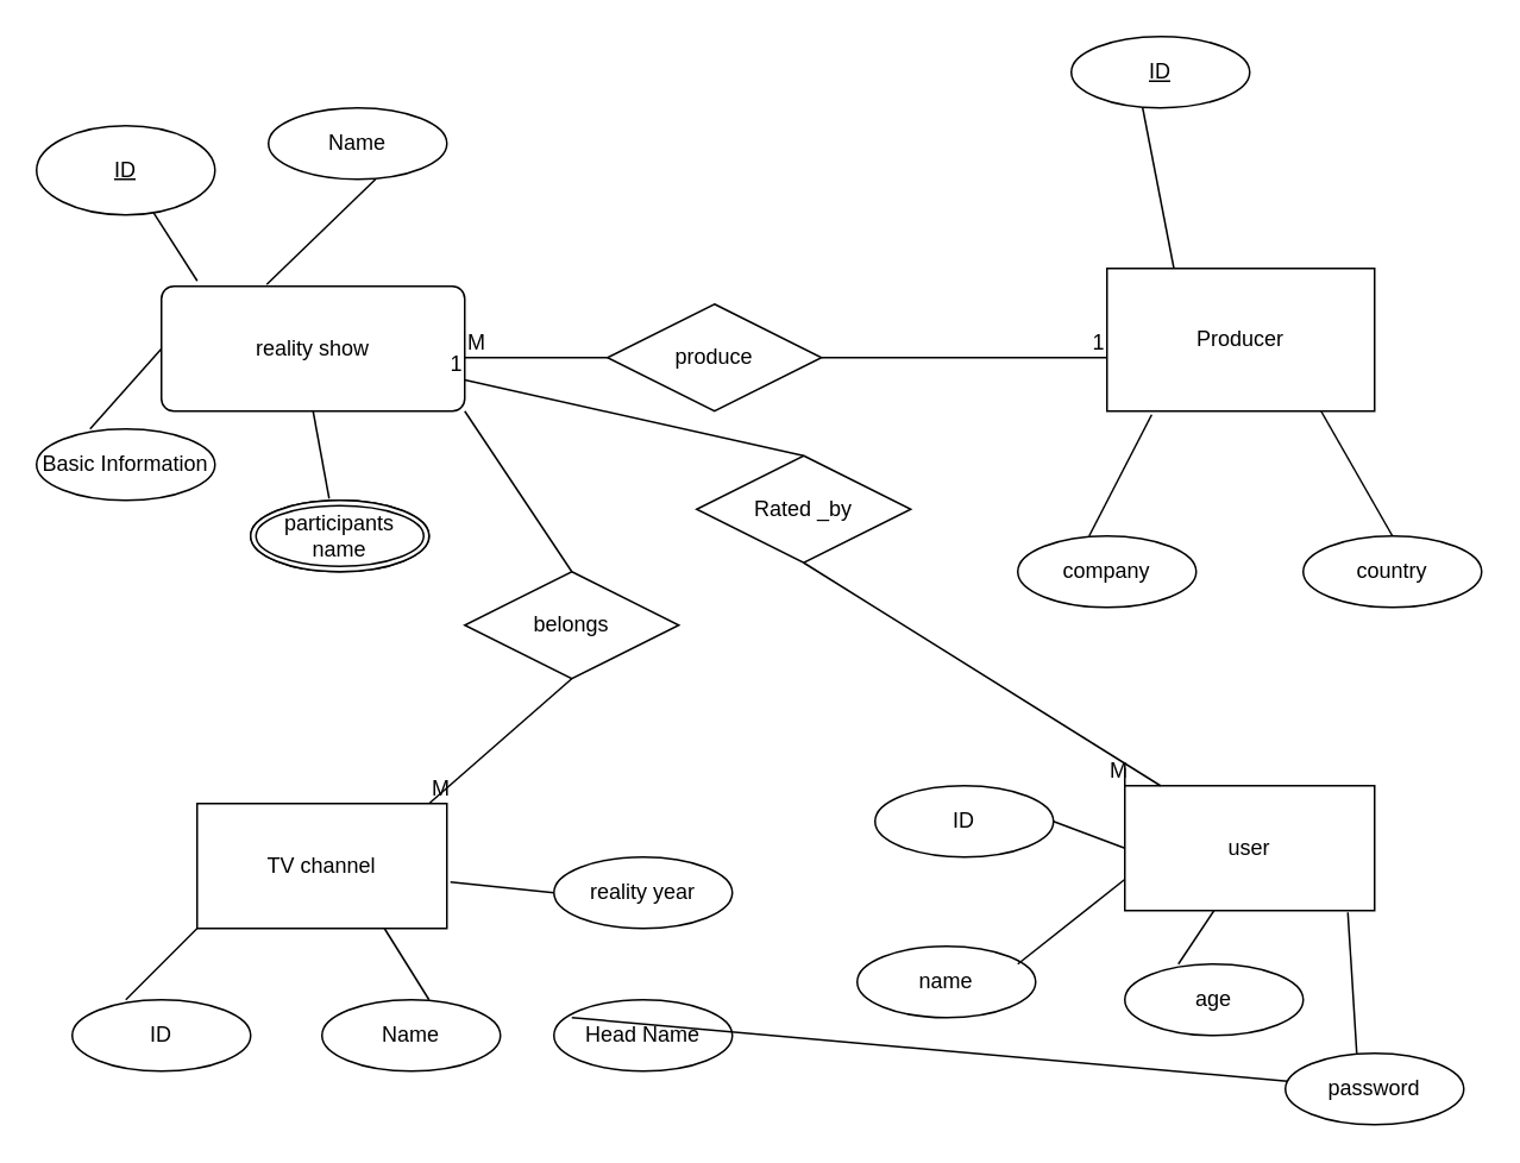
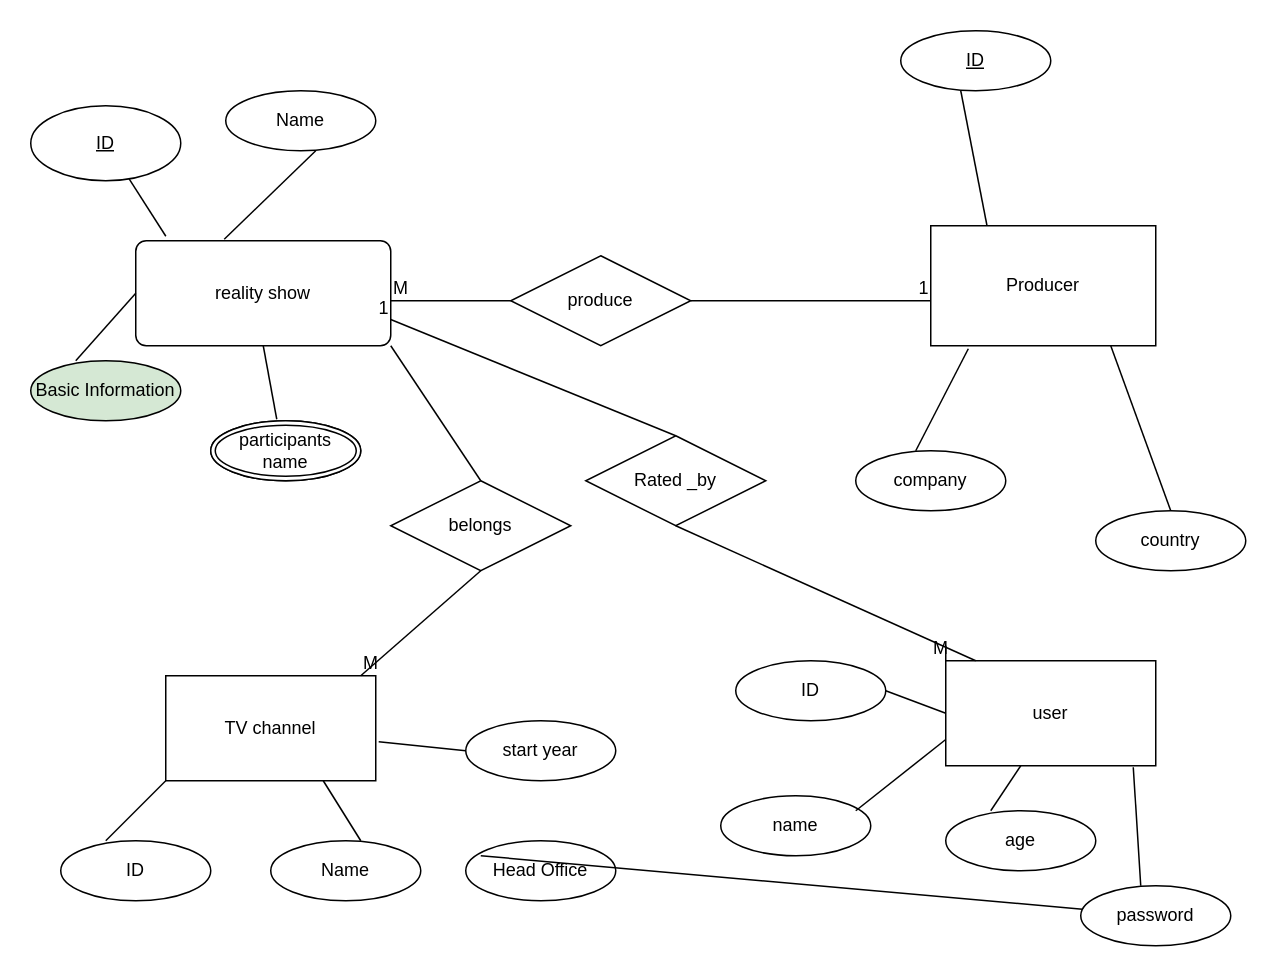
- <mxCell id="23" value="Basic Information" style="ellipse;whiteSpace=wrap;html=1;align=center;" vertex="1" parent="1"><mxGeometry x="20" y="240" width="100" height="40" as="geometry" /></mxCell>
+ <mxCell id="23" value="Basic Information" style="ellipse;whiteSpace=wrap;html=1;align=center;fillColor=#d5e8d4;" vertex="1" parent="1"><mxGeometry x="20" y="240" width="100" height="40" as="geometry" /></mxCell>
- <mxCell id="46" value="Rated _by" style="shape=rhombus;perimeter=rhombusPerimeter;whiteSpace=wrap;html=1;align=center;" vertex="1" parent="1"><mxGeometry x="390" y="255" width="120" height="60" as="geometry" /></mxCell>
+ <mxCell id="46" value="Rated _by" style="shape=rhombus;perimeter=rhombusPerimeter;whiteSpace=wrap;html=1;align=center;" vertex="1" parent="1"><mxGeometry x="390" y="290" width="120" height="60" as="geometry" /></mxCell>
- <mxCell id="15" value="country" style="ellipse;whiteSpace=wrap;html=1;align=center;" vertex="1" parent="1"><mxGeometry x="730" y="300" width="100" height="40" as="geometry" /></mxCell>
+ <mxCell id="15" value="country" style="ellipse;whiteSpace=wrap;html=1;align=center;" vertex="1" parent="1"><mxGeometry x="730" y="340" width="100" height="40" as="geometry" /></mxCell>
- <mxCell id="30" value="reality year" style="ellipse;whiteSpace=wrap;html=1;align=center;" vertex="1" parent="1"><mxGeometry x="310" y="480" width="100" height="40" as="geometry" /></mxCell>
+ <mxCell id="30" value="start year" style="ellipse;whiteSpace=wrap;html=1;align=center;" vertex="1" parent="1"><mxGeometry x="310" y="480" width="100" height="40" as="geometry" /></mxCell>
- <mxCell id="31" value="Head Name" style="ellipse;whiteSpace=wrap;html=1;align=center;" vertex="1" parent="1"><mxGeometry x="310" y="560" width="100" height="40" as="geometry" /></mxCell>
+ <mxCell id="31" value="Head Office" style="ellipse;whiteSpace=wrap;html=1;align=center;" vertex="1" parent="1"><mxGeometry x="310" y="560" width="100" height="40" as="geometry" /></mxCell>
